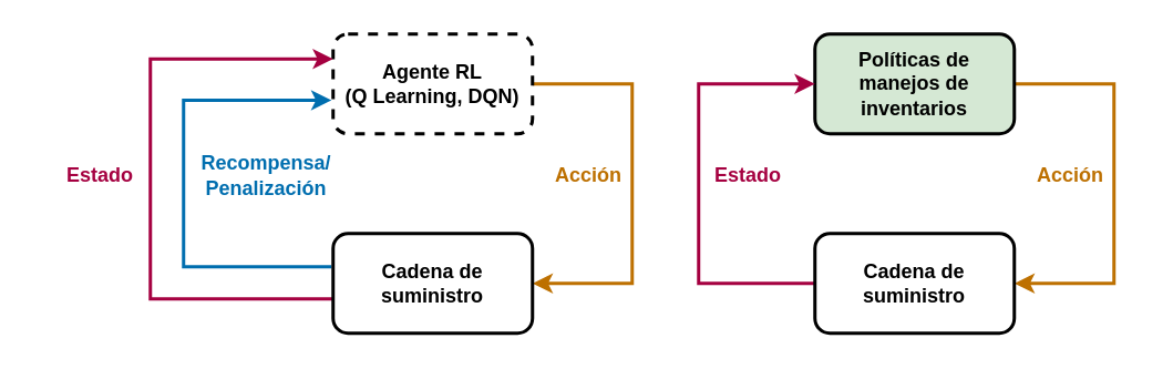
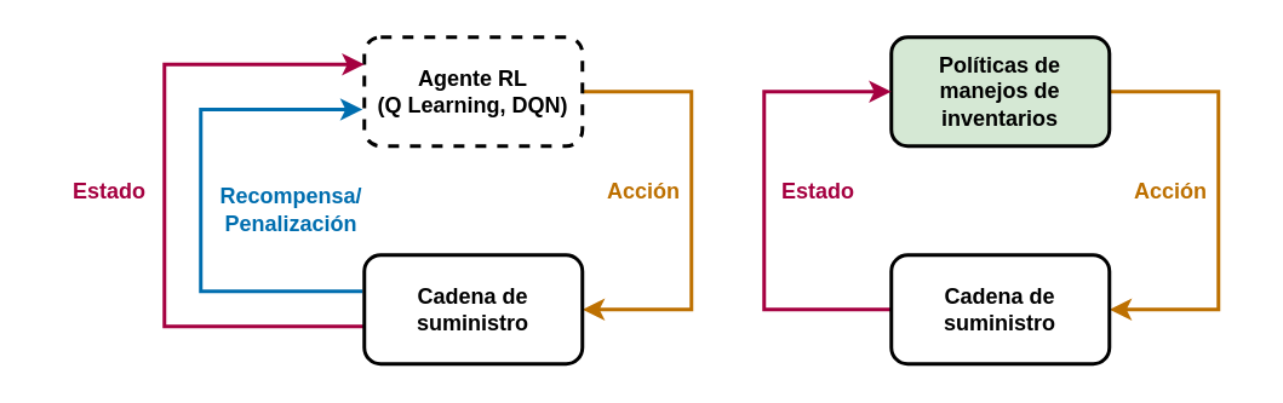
- <mxCell id="7" value="Recompensa/&lt;br&gt;Penalización" style="text;html=1;align=center;verticalAlign=middle;whiteSpace=wrap;rounded=0;fontColor=#006EAF;fontStyle=1" vertex="1" parent="1"><mxGeometry x="120" y="90" width="80" height="30" as="geometry" /></mxCell>
+ <mxCell id="7" value="Recompensa/&lt;br&gt;Penalización" style="text;html=1;align=center;verticalAlign=middle;whiteSpace=wrap;rounded=0;fontColor=#006EAF;fontStyle=1" vertex="1" parent="1"><mxGeometry x="120" y="100" width="80" height="30" as="geometry" /></mxCell>
